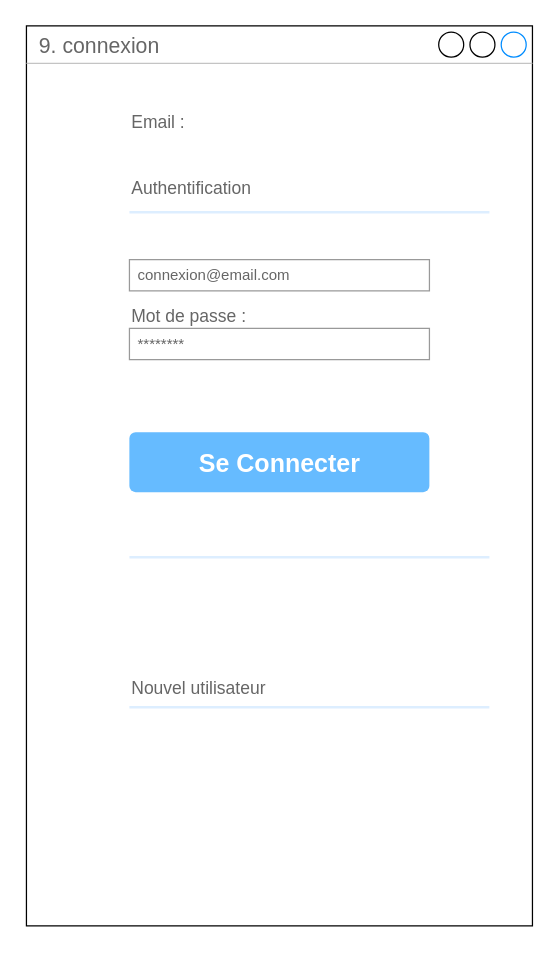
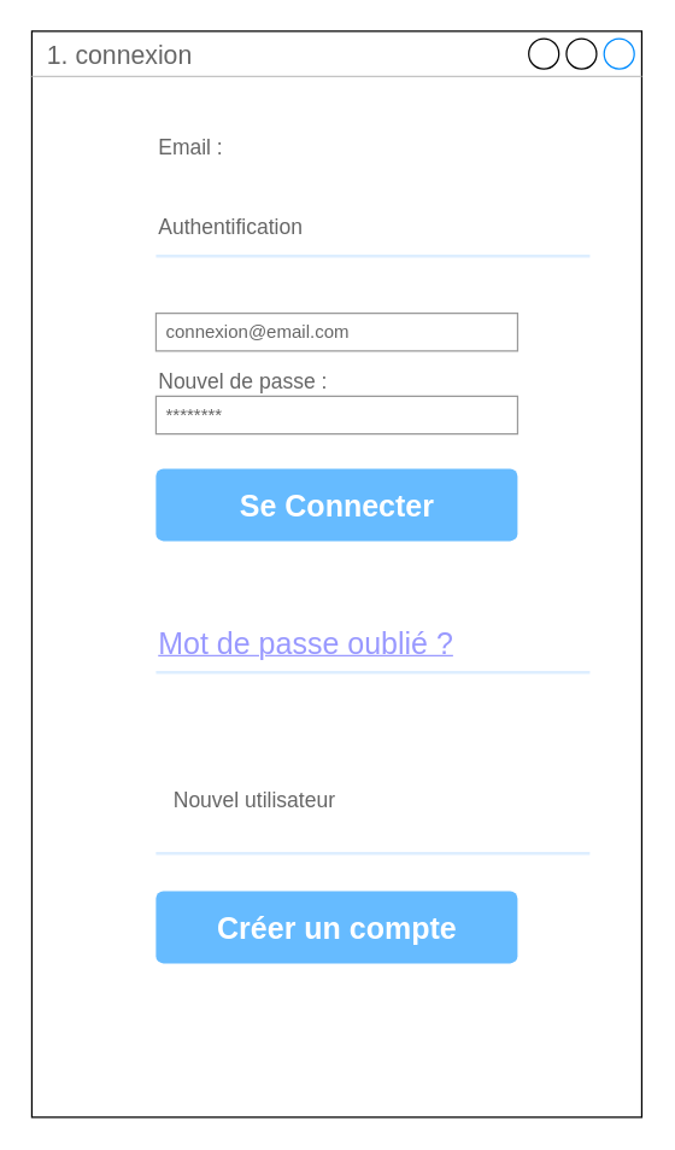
- <mxCell id="2" value="9. connexion" style="strokeWidth=1;shadow=0;dashed=0;align=center;html=1;shape=mxgraph.mockup.containers.window;align=left;verticalAlign=top;spacingLeft=8;strokeColor2=#008cff;strokeColor3=#c4c4c4;fontColor=#666666;mainText=;fontSize=17;labelBackgroundColor=none;aspect=fixed;" parent="1" vertex="1"><mxGeometry x="20.65" y="20" width="404.81" height="720" as="geometry" /></mxCell>
+ <mxCell id="2" value="1. connexion" style="strokeWidth=1;shadow=0;dashed=0;align=center;html=1;shape=mxgraph.mockup.containers.window;align=left;verticalAlign=top;spacingLeft=8;strokeColor2=#008cff;strokeColor3=#c4c4c4;fontColor=#666666;mainText=;fontSize=17;labelBackgroundColor=none;aspect=fixed;" parent="1" vertex="1"><mxGeometry x="20.65" y="20" width="404.81" height="720" as="geometry" /></mxCell>
- <mxCell id="7" value="Mot de passe :" style="strokeWidth=1;shadow=0;dashed=0;align=center;html=1;shape=mxgraph.mockup.forms.anchor;fontSize=14;fontColor=#666666;align=left;resizeWidth=1;spacingLeft=0;" parent="1" vertex="1"><mxGeometry x="103.05" y="242" width="160" height="20" as="geometry" /></mxCell>
+ <mxCell id="7" value="Nouvel de passe :" style="strokeWidth=1;shadow=0;dashed=0;align=center;html=1;shape=mxgraph.mockup.forms.anchor;fontSize=14;fontColor=#666666;align=left;resizeWidth=1;spacingLeft=0;" parent="1" vertex="1"><mxGeometry x="103.05" y="242" width="160" height="20" as="geometry" /></mxCell>
- <mxCell id="9" value="&lt;font style=&quot;font-size: 20px&quot;&gt;Se Connecter&lt;/font&gt;" style="strokeWidth=1;shadow=0;dashed=0;align=center;html=1;shape=mxgraph.mockup.forms.rrect;rSize=5;strokeColor=none;fontColor=#ffffff;fillColor=#66bbff;fontSize=16;fontStyle=1;" parent="1" vertex="1"><mxGeometry x="103" y="345" width="240" height="48" as="geometry" /></mxCell>
+ <mxCell id="9" value="&lt;font style=&quot;font-size: 20px&quot;&gt;Se Connecter&lt;/font&gt;" style="strokeWidth=1;shadow=0;dashed=0;align=center;html=1;shape=mxgraph.mockup.forms.rrect;rSize=5;strokeColor=none;fontColor=#ffffff;fillColor=#66bbff;fontSize=16;fontStyle=1;" parent="1" vertex="1"><mxGeometry x="103" y="310" width="240" height="48" as="geometry" /></mxCell>
+ <mxCell id="10" value="&lt;font style=&quot;font-size: 20px&quot;&gt;Mot de passe oublié ?&lt;/font&gt;" style="strokeWidth=1;shadow=0;dashed=0;align=center;html=1;shape=mxgraph.mockup.forms.anchor;fontSize=14;fontColor=#9999ff;align=left;spacingLeft=0;fontStyle=4;resizeWidth=1;" parent="1" vertex="1"><mxGeometry x="103.05" y="415" width="240" height="20" as="geometry" /></mxCell>
- <mxCell id="12" value="Nouvel utilisateur" style="strokeWidth=1;shadow=0;dashed=0;align=center;html=1;shape=mxgraph.mockup.forms.anchor;fontSize=14;fontColor=#666666;align=left;spacingLeft=0;resizeWidth=1;" parent="1" vertex="1"><mxGeometry x="103.05" y="540" width="240" height="20" as="geometry" /></mxCell>
+ <mxCell id="12" value="Nouvel utilisateur" style="strokeWidth=1;shadow=0;dashed=0;align=center;html=1;shape=mxgraph.mockup.forms.anchor;fontSize=14;fontColor=#666666;align=left;spacingLeft=0;resizeWidth=1;" parent="1" vertex="1"><mxGeometry x="113.05" y="520" width="240" height="20" as="geometry" /></mxCell>
+ <mxCell id="13" value="&lt;font style=&quot;font-size: 20px&quot;&gt;Créer un compte&lt;/font&gt;" style="strokeWidth=1;shadow=0;dashed=0;align=center;html=1;shape=mxgraph.mockup.forms.rrect;rSize=5;strokeColor=none;fontColor=#ffffff;fillColor=#66bbff;fontSize=16;fontStyle=1;" parent="1" vertex="1"><mxGeometry x="103" y="590" width="240" height="48" as="geometry" /></mxCell>
